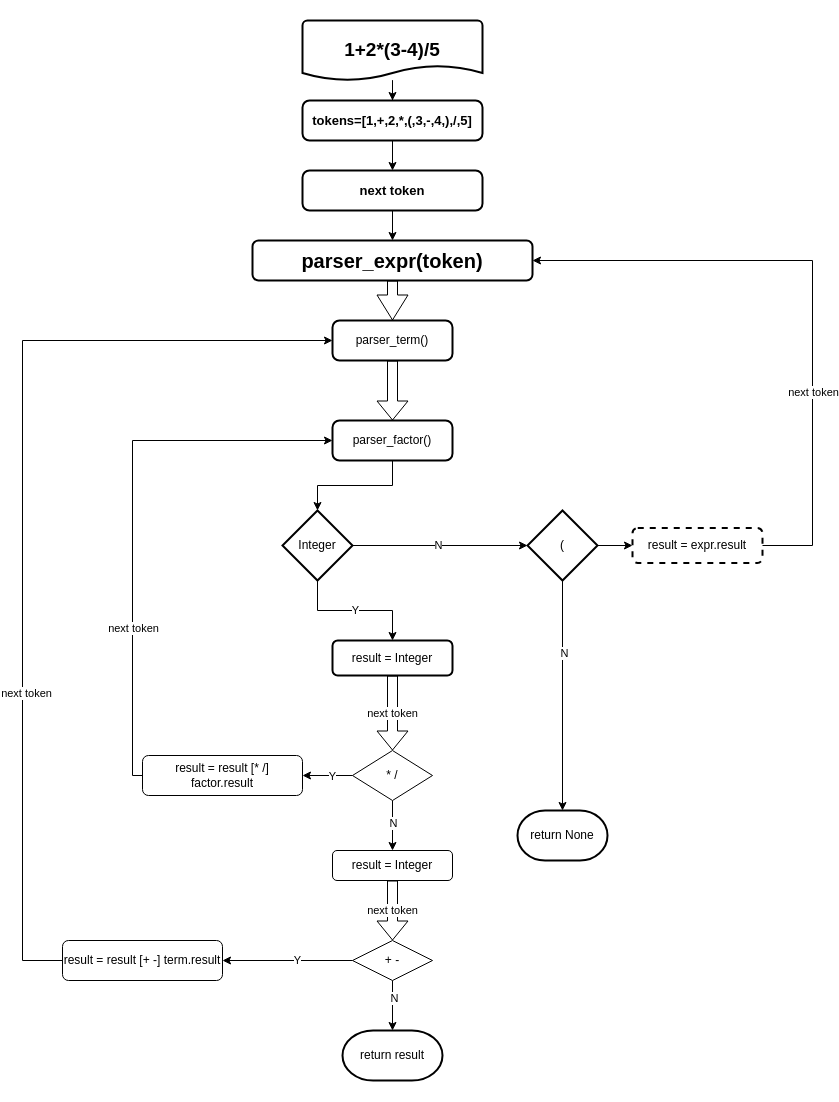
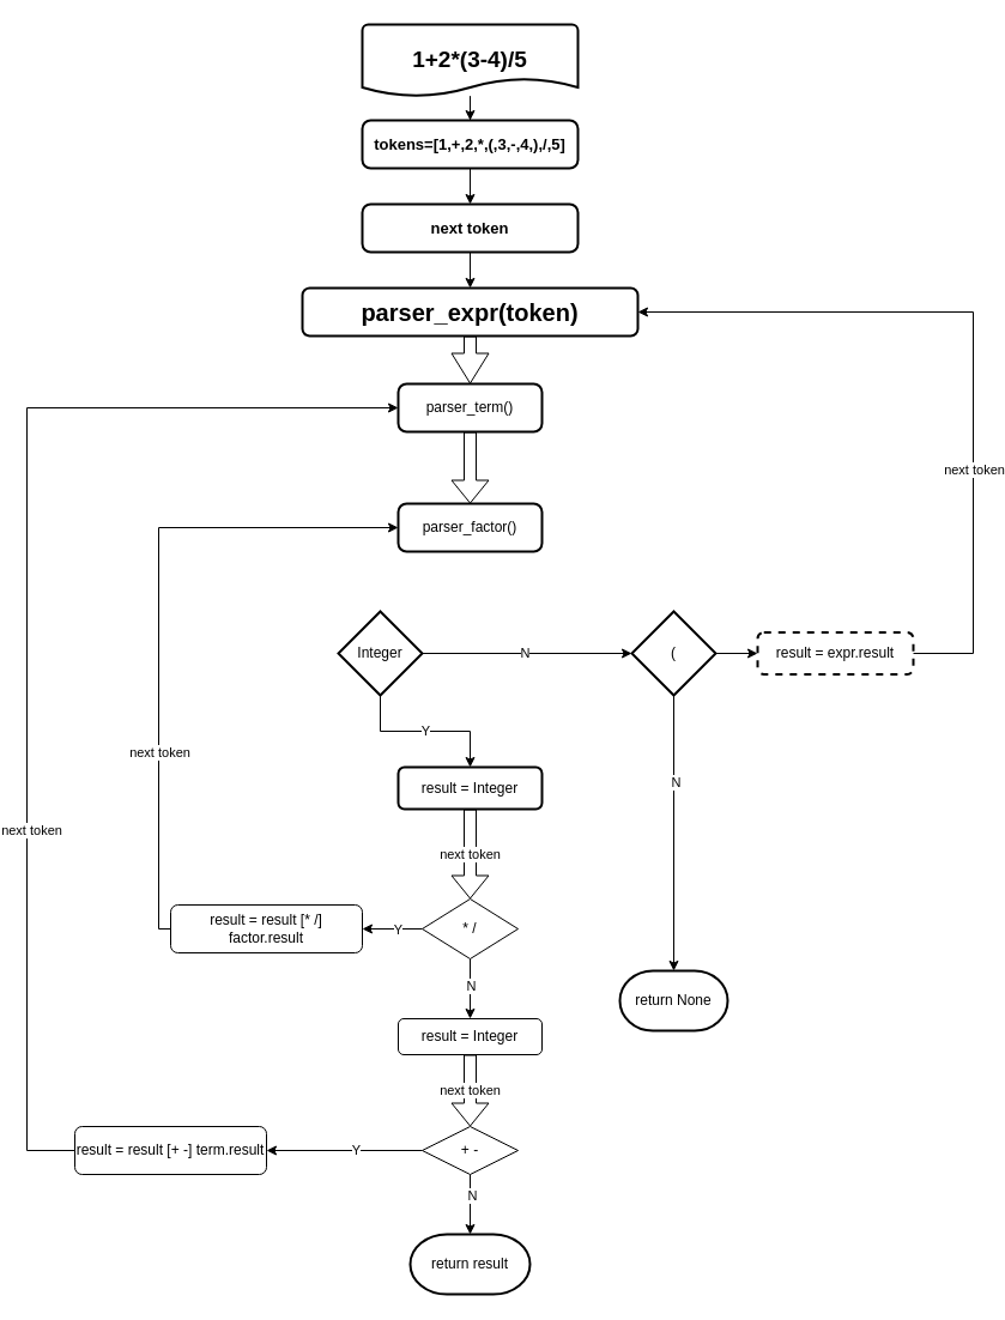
- <mxCell id="8" value="" style="edgeStyle=orthogonalEdgeStyle;rounded=0;orthogonalLoop=1;jettySize=auto;html=1;" edge="1" parent="1" source="9" target="13"><mxGeometry relative="1" as="geometry" /></mxCell>
